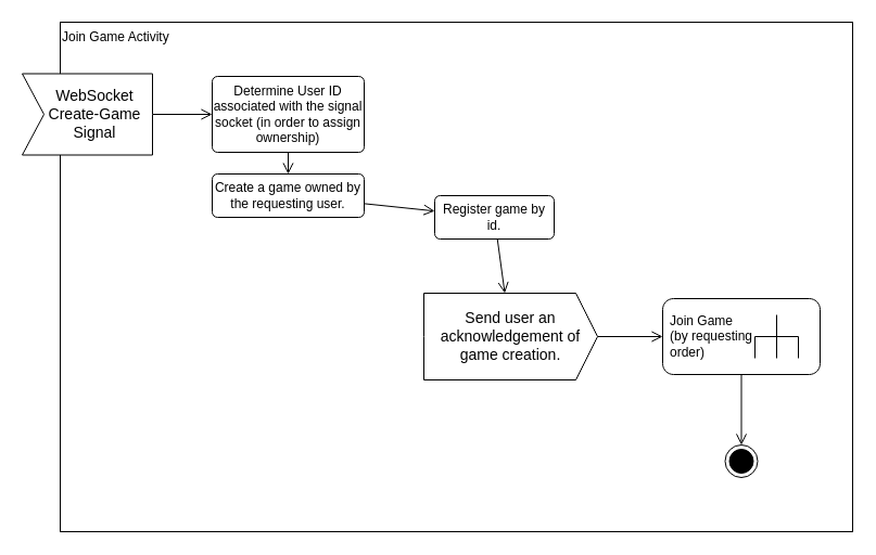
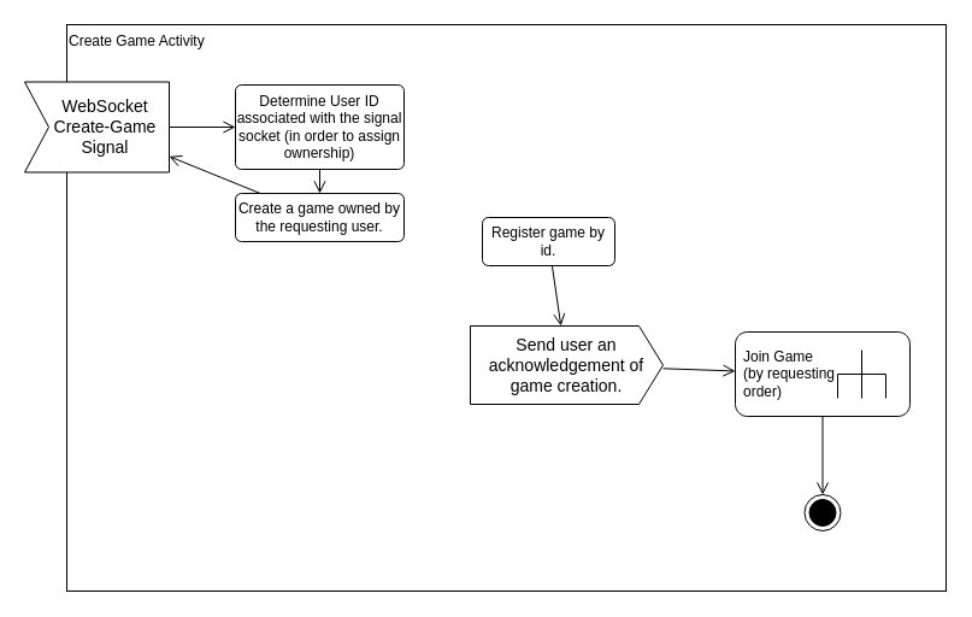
- <mxCell id="2" value="Join Game Activity" style="html=1;dashed=0;whiteSpace=wrap;align=left;verticalAlign=top;" vertex="1" parent="1"><mxGeometry x="55" y="20" width="730" height="470" as="geometry" /></mxCell>
+ <mxCell id="2" value="Create Game Activity" style="html=1;dashed=0;whiteSpace=wrap;align=left;verticalAlign=top;" vertex="1" parent="1"><mxGeometry x="55" y="20" width="730" height="470" as="geometry" /></mxCell>
- <mxCell id="11" value="" style="endArrow=open;startArrow=none;endFill=0;startFill=0;endSize=8;html=1;verticalAlign=bottom;labelBackgroundColor=none;strokeWidth=1;rounded=0;" edge="1" parent="1" source="3" target="4"><mxGeometry width="160" relative="1" as="geometry"><mxPoint x="315" y="310" as="sourcePoint" /><mxPoint x="475" y="310" as="targetPoint" /></mxGeometry></mxCell>
+ <mxCell id="11" value="" style="endArrow=open;startArrow=none;endFill=0;startFill=0;endSize=8;html=1;verticalAlign=bottom;labelBackgroundColor=none;strokeWidth=1;rounded=0;" edge="1" parent="1" source="3" target="13"><mxGeometry width="160" relative="1" as="geometry"><mxPoint x="315" y="310" as="sourcePoint" /><mxPoint x="475" y="310" as="targetPoint" /></mxGeometry></mxCell>
- <mxCell id="14" value="Send user an acknowledgement of game creation." style="html=1;shape=mxgraph.infographic.ribbonSimple;notch1=0;notch2=20;align=center;verticalAlign=middle;fontSize=14;fontStyle=0;fillColor=#FFFFFF;whiteSpace=wrap;" vertex="1" parent="1"><mxGeometry x="390" y="270" width="160" height="80" as="geometry" /></mxCell>
+ <mxCell id="14" value="Send user an acknowledgement of game creation." style="html=1;shape=mxgraph.infographic.ribbonSimple;notch1=0;notch2=20;align=center;verticalAlign=middle;fontSize=14;fontStyle=0;fillColor=#FFFFFF;whiteSpace=wrap;" vertex="1" parent="1"><mxGeometry x="390" y="270" width="160" height="65" as="geometry" /></mxCell>
